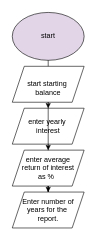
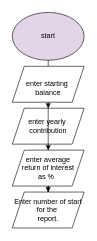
- <mxCell id="5" value="&lt;br&gt;start starting&amp;nbsp;&lt;br&gt;balance" style="shape=parallelogram;perimeter=parallelogramPerimeter;whiteSpace=wrap;html=1;fixedSize=1;" vertex="1" parent="1"><mxGeometry x="20" y="110" width="120" height="60" as="geometry" /></mxCell>
+ <mxCell id="5" value="&lt;br&gt;enter starting&amp;nbsp;&lt;br&gt;balance" style="shape=parallelogram;perimeter=parallelogramPerimeter;whiteSpace=wrap;html=1;fixedSize=1;" vertex="1" parent="1"><mxGeometry x="20" y="110" width="120" height="60" as="geometry" /></mxCell>
- <mxCell id="7" value="enter yearly&amp;nbsp;&lt;br&gt;interest" style="shape=parallelogram;perimeter=parallelogramPerimeter;whiteSpace=wrap;html=1;fixedSize=1;" vertex="1" parent="1"><mxGeometry x="20" y="180" width="120" height="60" as="geometry" /></mxCell>
+ <mxCell id="7" value="enter yearly&amp;nbsp;&lt;br&gt;contribution" style="shape=parallelogram;perimeter=parallelogramPerimeter;whiteSpace=wrap;html=1;fixedSize=1;" vertex="1" parent="1"><mxGeometry x="20" y="180" width="120" height="60" as="geometry" /></mxCell>
- <mxCell id="10" value="Enter number of years for the&amp;nbsp;&lt;br&gt;report." style="shape=parallelogram;perimeter=parallelogramPerimeter;whiteSpace=wrap;html=1;fixedSize=1;" vertex="1" parent="1"><mxGeometry x="20" y="320" width="120" height="60" as="geometry" /></mxCell>
+ <mxCell id="10" value="Enter number of start for the&amp;nbsp;&lt;br&gt;report." style="shape=parallelogram;perimeter=parallelogramPerimeter;whiteSpace=wrap;html=1;fixedSize=1;" vertex="1" parent="1"><mxGeometry x="20" y="320" width="120" height="60" as="geometry" /></mxCell>
